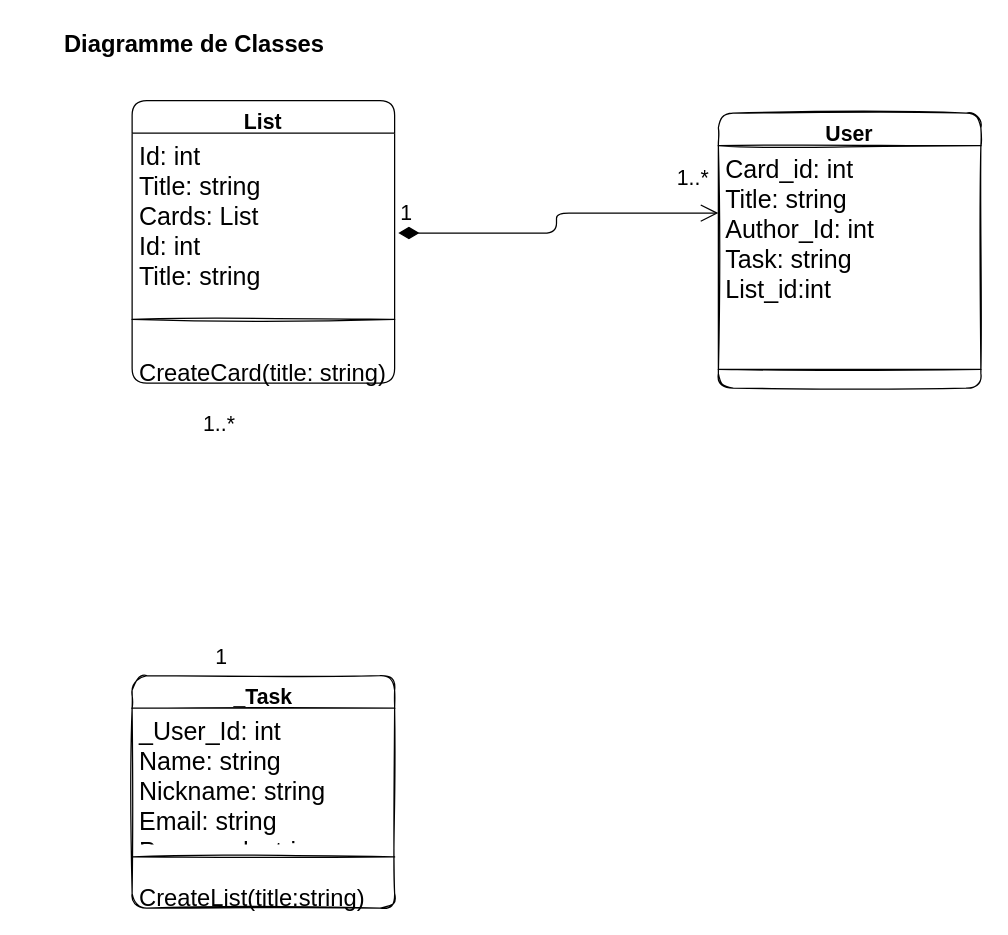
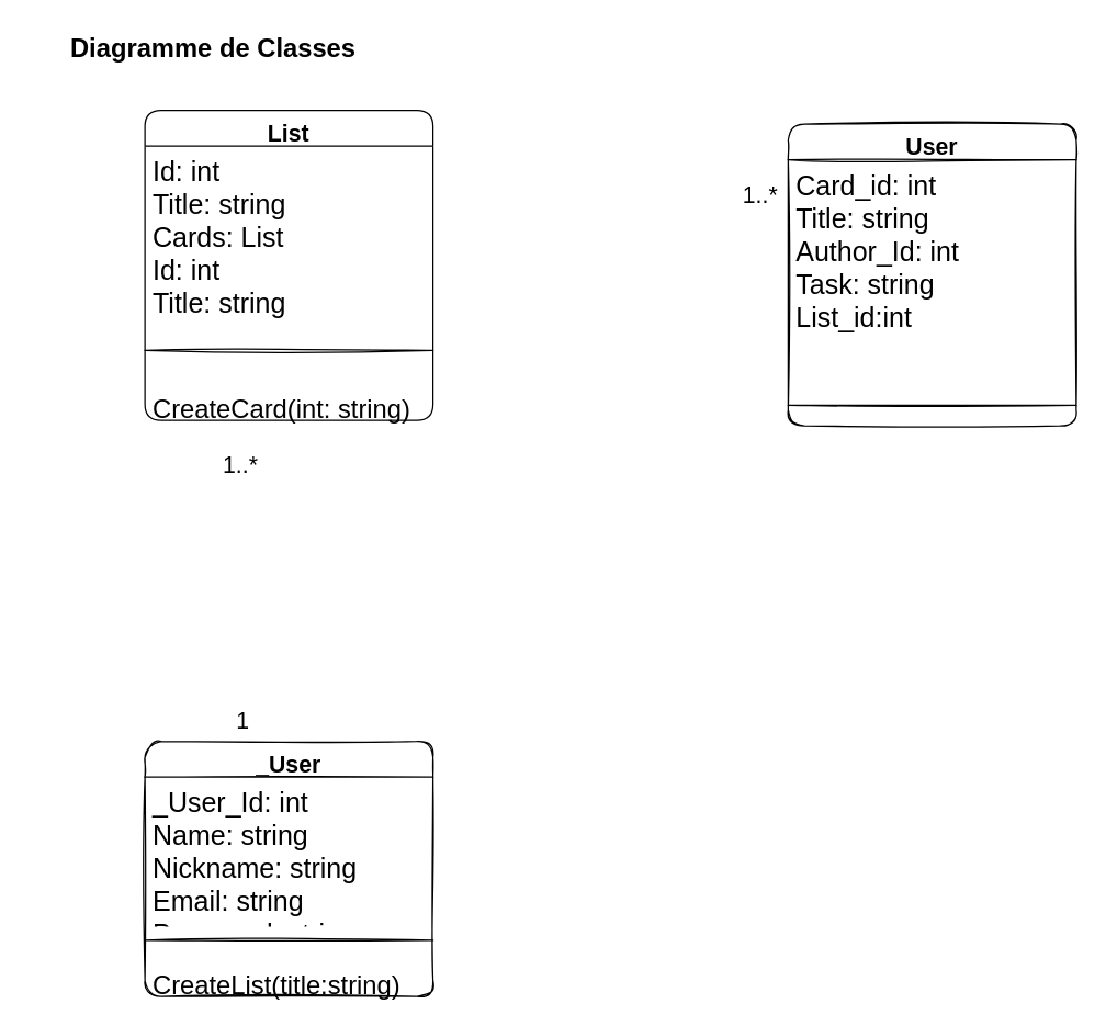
- <mxCell id="9" value="1" style="endArrow=open;html=1;endSize=12;startArrow=diamondThin;startSize=14;startFill=1;edgeStyle=orthogonalEdgeStyle;align=left;verticalAlign=bottom;fontSize=17;exitX=1.014;exitY=0.645;exitDx=0;exitDy=0;exitPerimeter=0;entryX=0;entryY=0.329;entryDx=0;entryDy=0;entryPerimeter=0;" edge="1" parent="1" source="3" target="7"><mxGeometry x="-1" y="3" relative="1" as="geometry"><mxPoint x="555" y="160" as="sourcePoint" /><mxPoint x="495" y="160" as="targetPoint" /></mxGeometry></mxCell>
- <mxCell id="5" value="CreateCard(title: string)" style="text;strokeColor=none;fillColor=none;align=left;verticalAlign=top;spacingLeft=4;spacingRight=4;overflow=hidden;rotatable=0;points=[[0,0.5],[1,0.5]];portConstraint=eastwest;fontSize=19;rounded=1;" vertex="1" parent="2"><mxGeometry y="200" width="210" height="26" as="geometry" /></mxCell>
+ <mxCell id="5" value="CreateCard(int: string)" style="text;strokeColor=none;fillColor=none;align=left;verticalAlign=top;spacingLeft=4;spacingRight=4;overflow=hidden;rotatable=0;points=[[0,0.5],[1,0.5]];portConstraint=eastwest;fontSize=19;rounded=1;" vertex="1" parent="2"><mxGeometry y="200" width="210" height="26" as="geometry" /></mxCell>
- <mxCell id="11" value="_Task" style="swimlane;fontStyle=1;align=center;verticalAlign=top;childLayout=stackLayout;horizontal=1;startSize=26;horizontalStack=0;resizeParent=1;resizeParentMax=0;resizeLast=0;collapsible=1;marginBottom=0;fontSize=17;rounded=1;sketch=1;" vertex="1" parent="1"><mxGeometry x="105" y="540" width="210" height="186" as="geometry" /></mxCell>
+ <mxCell id="11" value="_User" style="swimlane;fontStyle=1;align=center;verticalAlign=top;childLayout=stackLayout;horizontal=1;startSize=26;horizontalStack=0;resizeParent=1;resizeParentMax=0;resizeLast=0;collapsible=1;marginBottom=0;fontSize=17;rounded=1;sketch=1;" vertex="1" parent="1"><mxGeometry x="105" y="540" width="210" height="186" as="geometry" /></mxCell>
